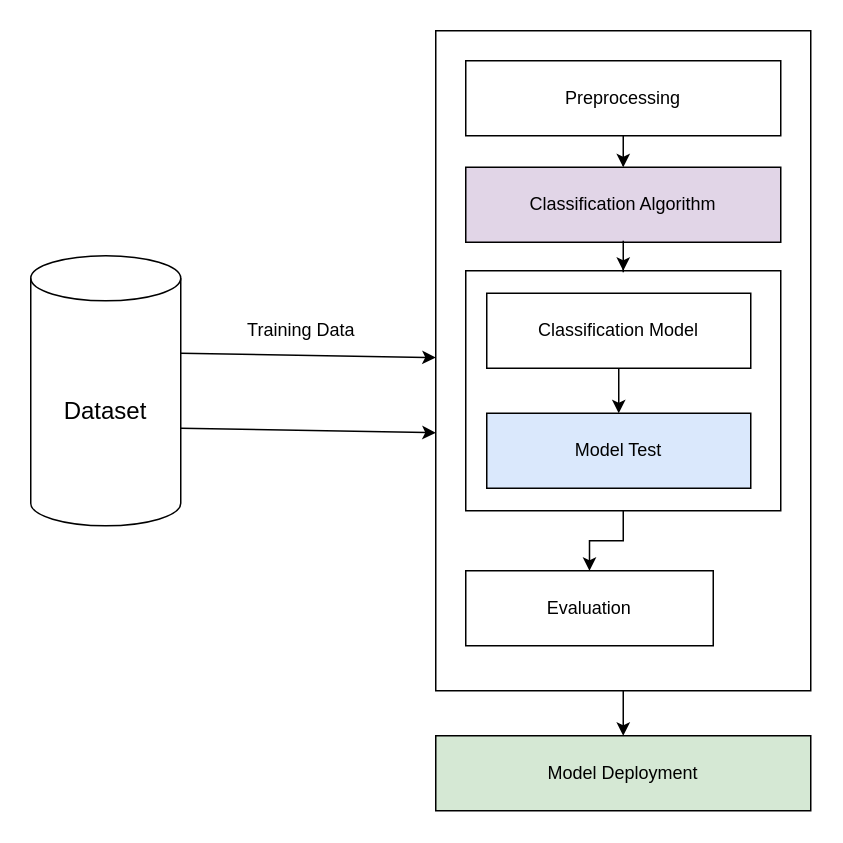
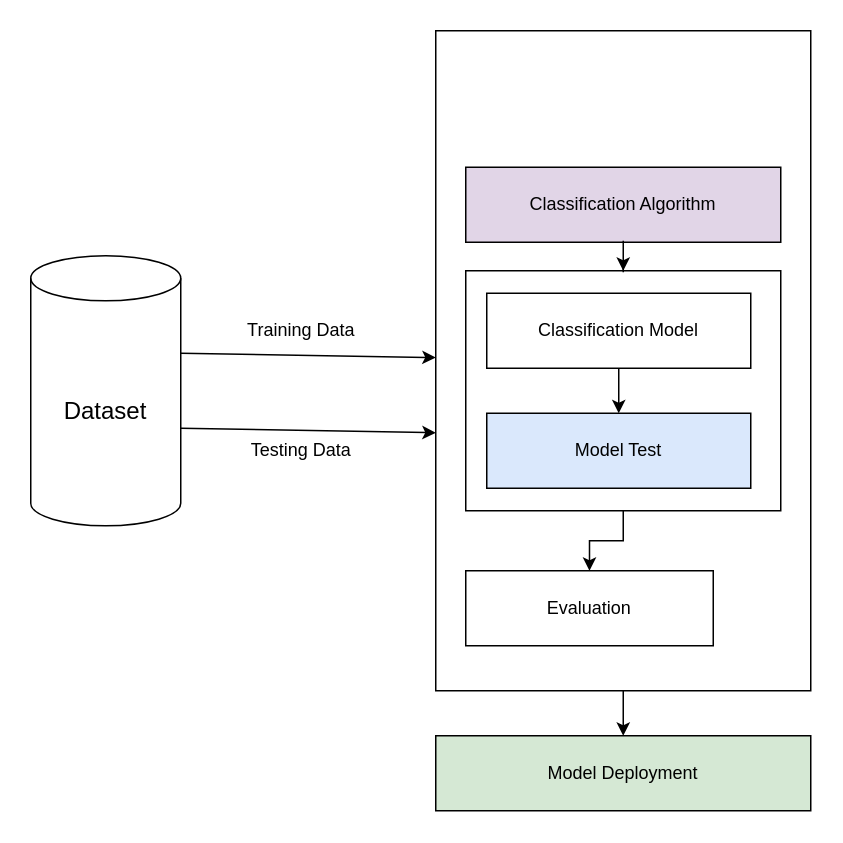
- <mxCell id="10" value="Preprocessing" style="rounded=0;whiteSpace=wrap;html=1;" vertex="1" parent="2"><mxGeometry x="290" y="20" width="210" height="50" as="geometry" /></mxCell>
- <mxCell id="12" style="edgeStyle=orthogonalEdgeStyle;rounded=0;orthogonalLoop=1;jettySize=auto;html=1;entryX=0.5;entryY=0;entryDx=0;entryDy=0;" edge="1" parent="2" source="10" target="11"><mxGeometry relative="1" as="geometry" /></mxCell>
+ <mxCell id="8" value="Testing Data" style="text;html=1;align=center;verticalAlign=middle;resizable=0;points=[];autosize=1;" vertex="1" parent="2"><mxGeometry x="140" y="270" width="80" height="20" as="geometry" /></mxCell>
